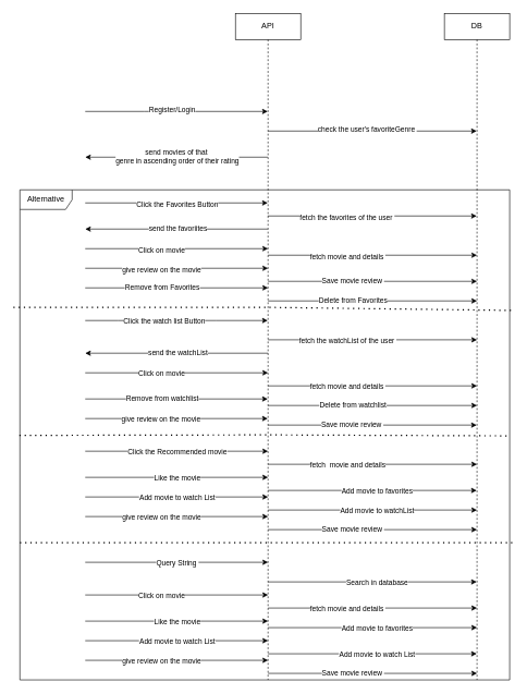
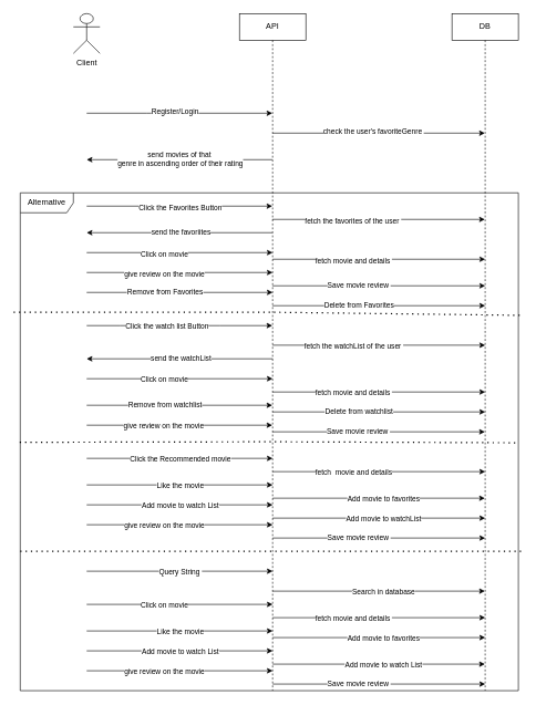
+ <mxCell id="4" value="Client" style="shape=umlActor;verticalLabelPosition=bottom;verticalAlign=top;html=1;outlineConnect=0;" vertex="1" parent="1"><mxGeometry x="110" y="20" width="40" height="60" as="geometry" /></mxCell>
